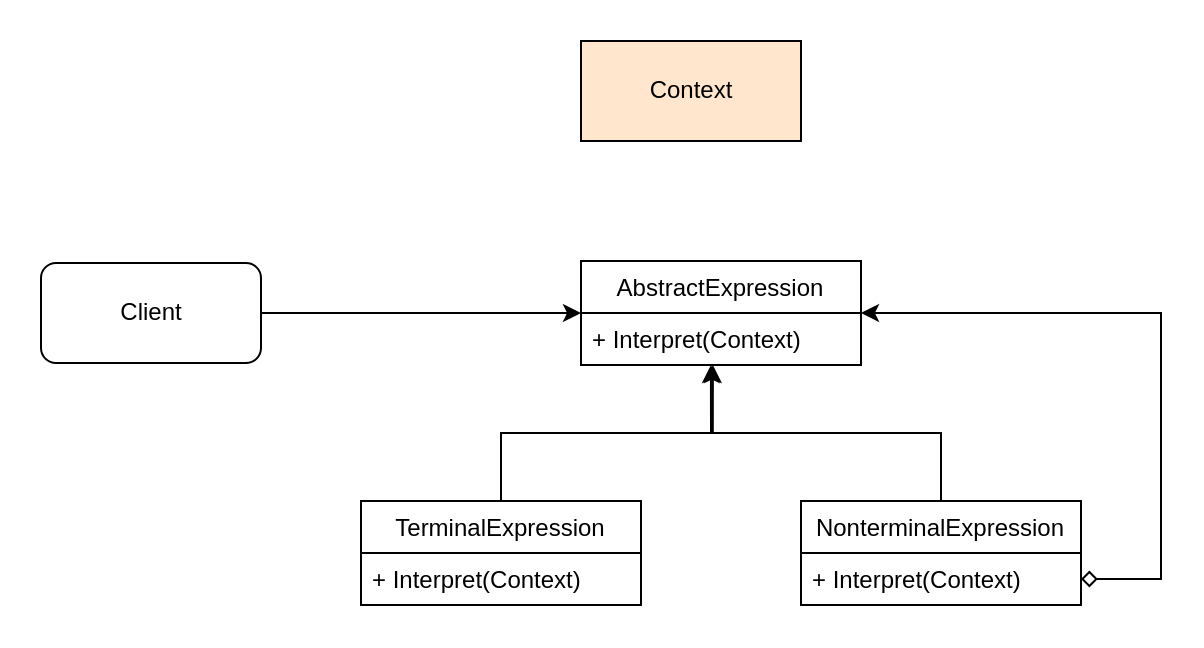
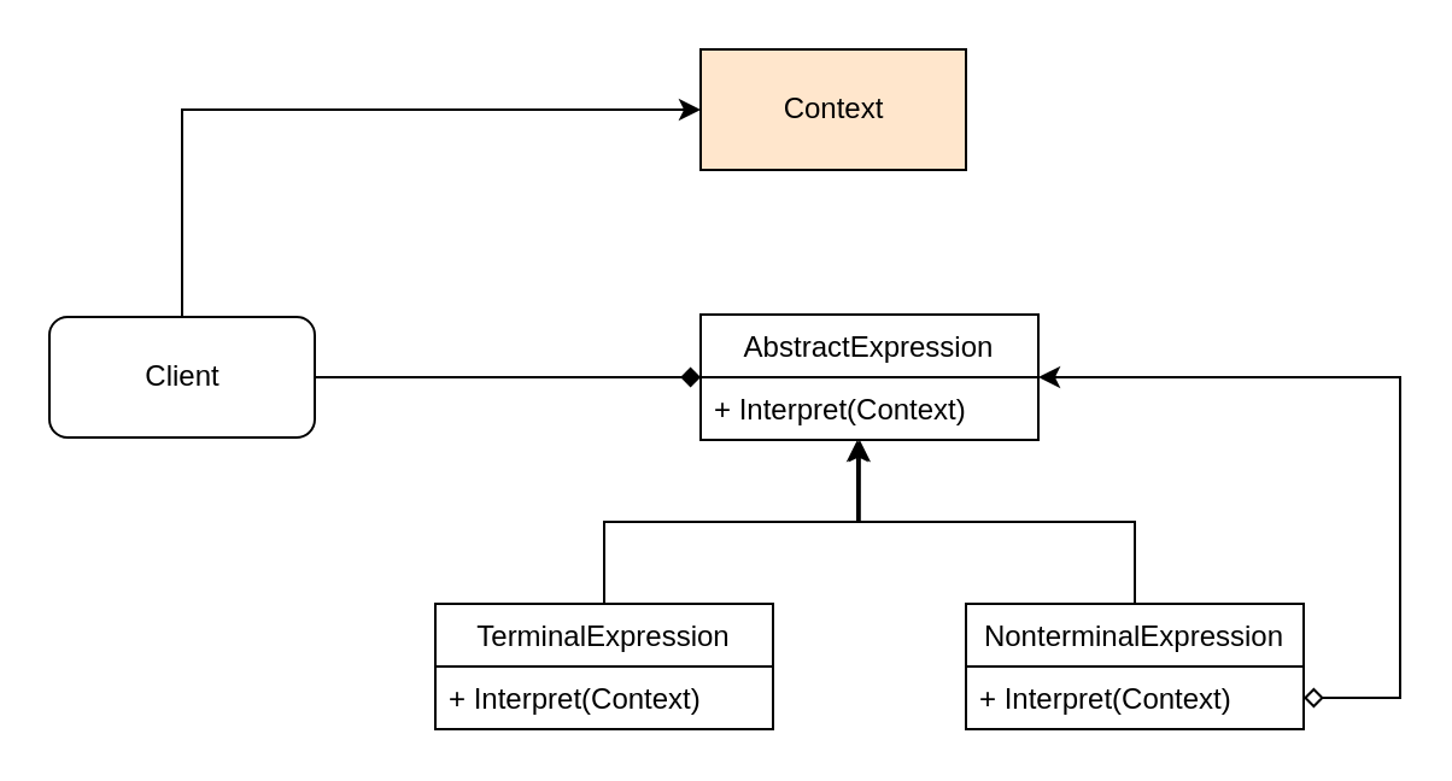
+ <mxCell id="3" style="edgeStyle=orthogonalEdgeStyle;rounded=0;orthogonalLoop=1;jettySize=auto;html=1;entryX=0;entryY=0.5;entryDx=0;entryDy=0;" edge="1" parent="1" source="4" target="13"><mxGeometry relative="1" as="geometry"><Array as="points"><mxPoint x="75" y="45" /></Array></mxGeometry></mxCell>
- <mxCell id="2" style="edgeStyle=orthogonalEdgeStyle;rounded=0;orthogonalLoop=1;jettySize=auto;html=1;entryX=0;entryY=0.5;entryDx=0;entryDy=0;" edge="1" parent="1" source="4" target="5"><mxGeometry relative="1" as="geometry" /></mxCell>
+ <mxCell id="2" style="edgeStyle=orthogonalEdgeStyle;rounded=0;orthogonalLoop=1;jettySize=auto;html=1;entryX=0;entryY=0.5;entryDx=0;entryDy=0;endArrow=diamond;" edge="1" parent="1" source="4" target="5"><mxGeometry relative="1" as="geometry" /></mxCell>
